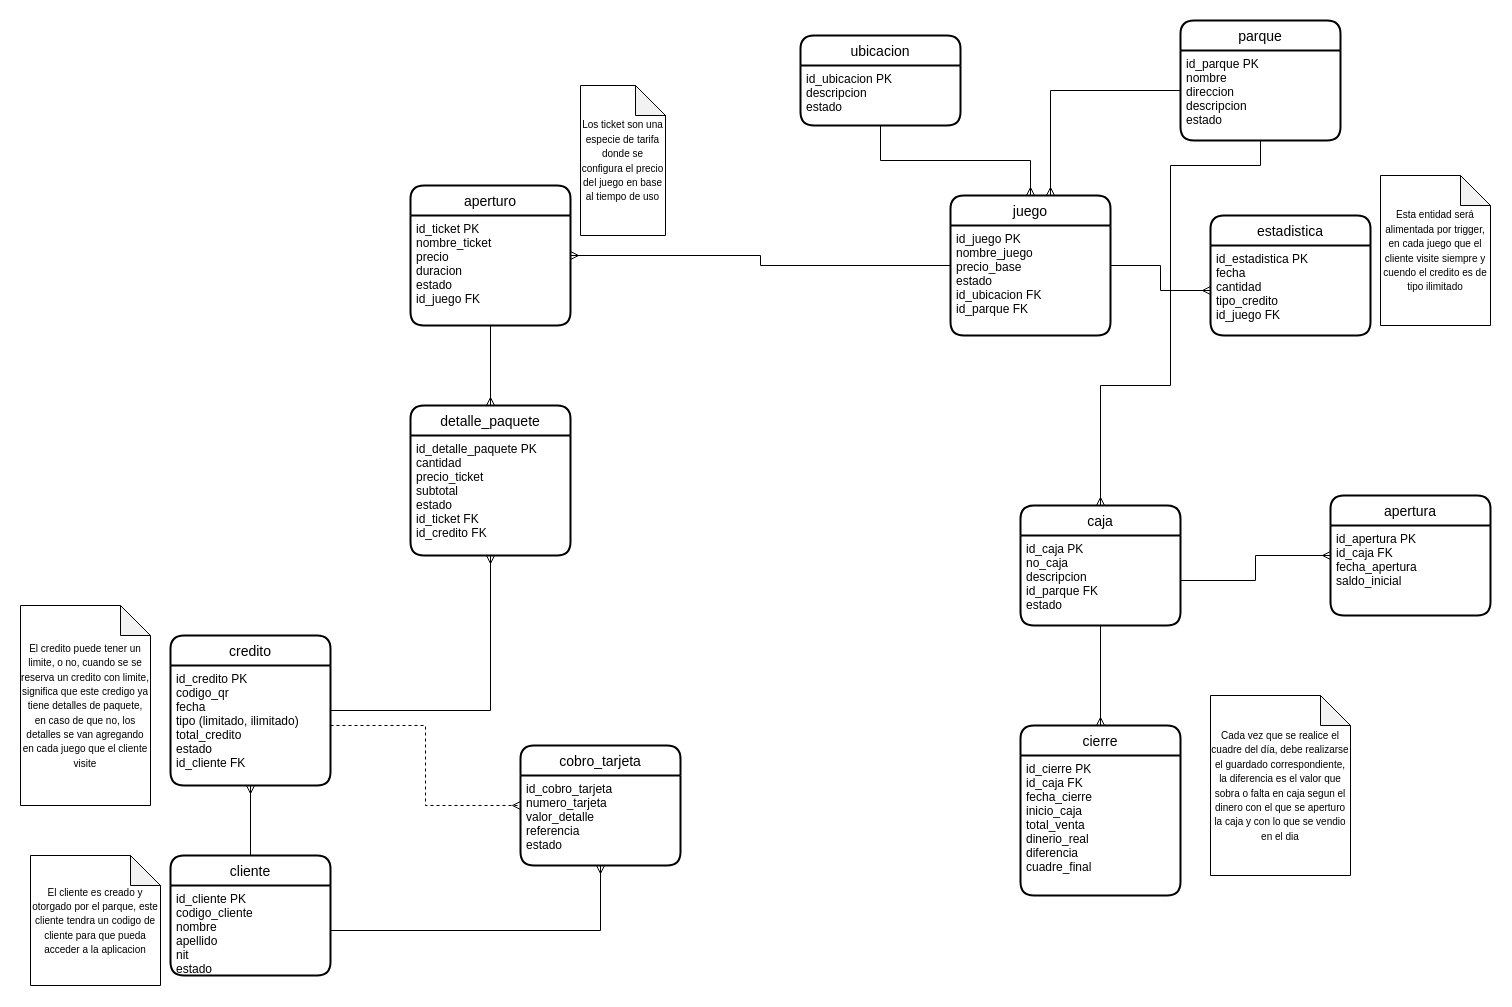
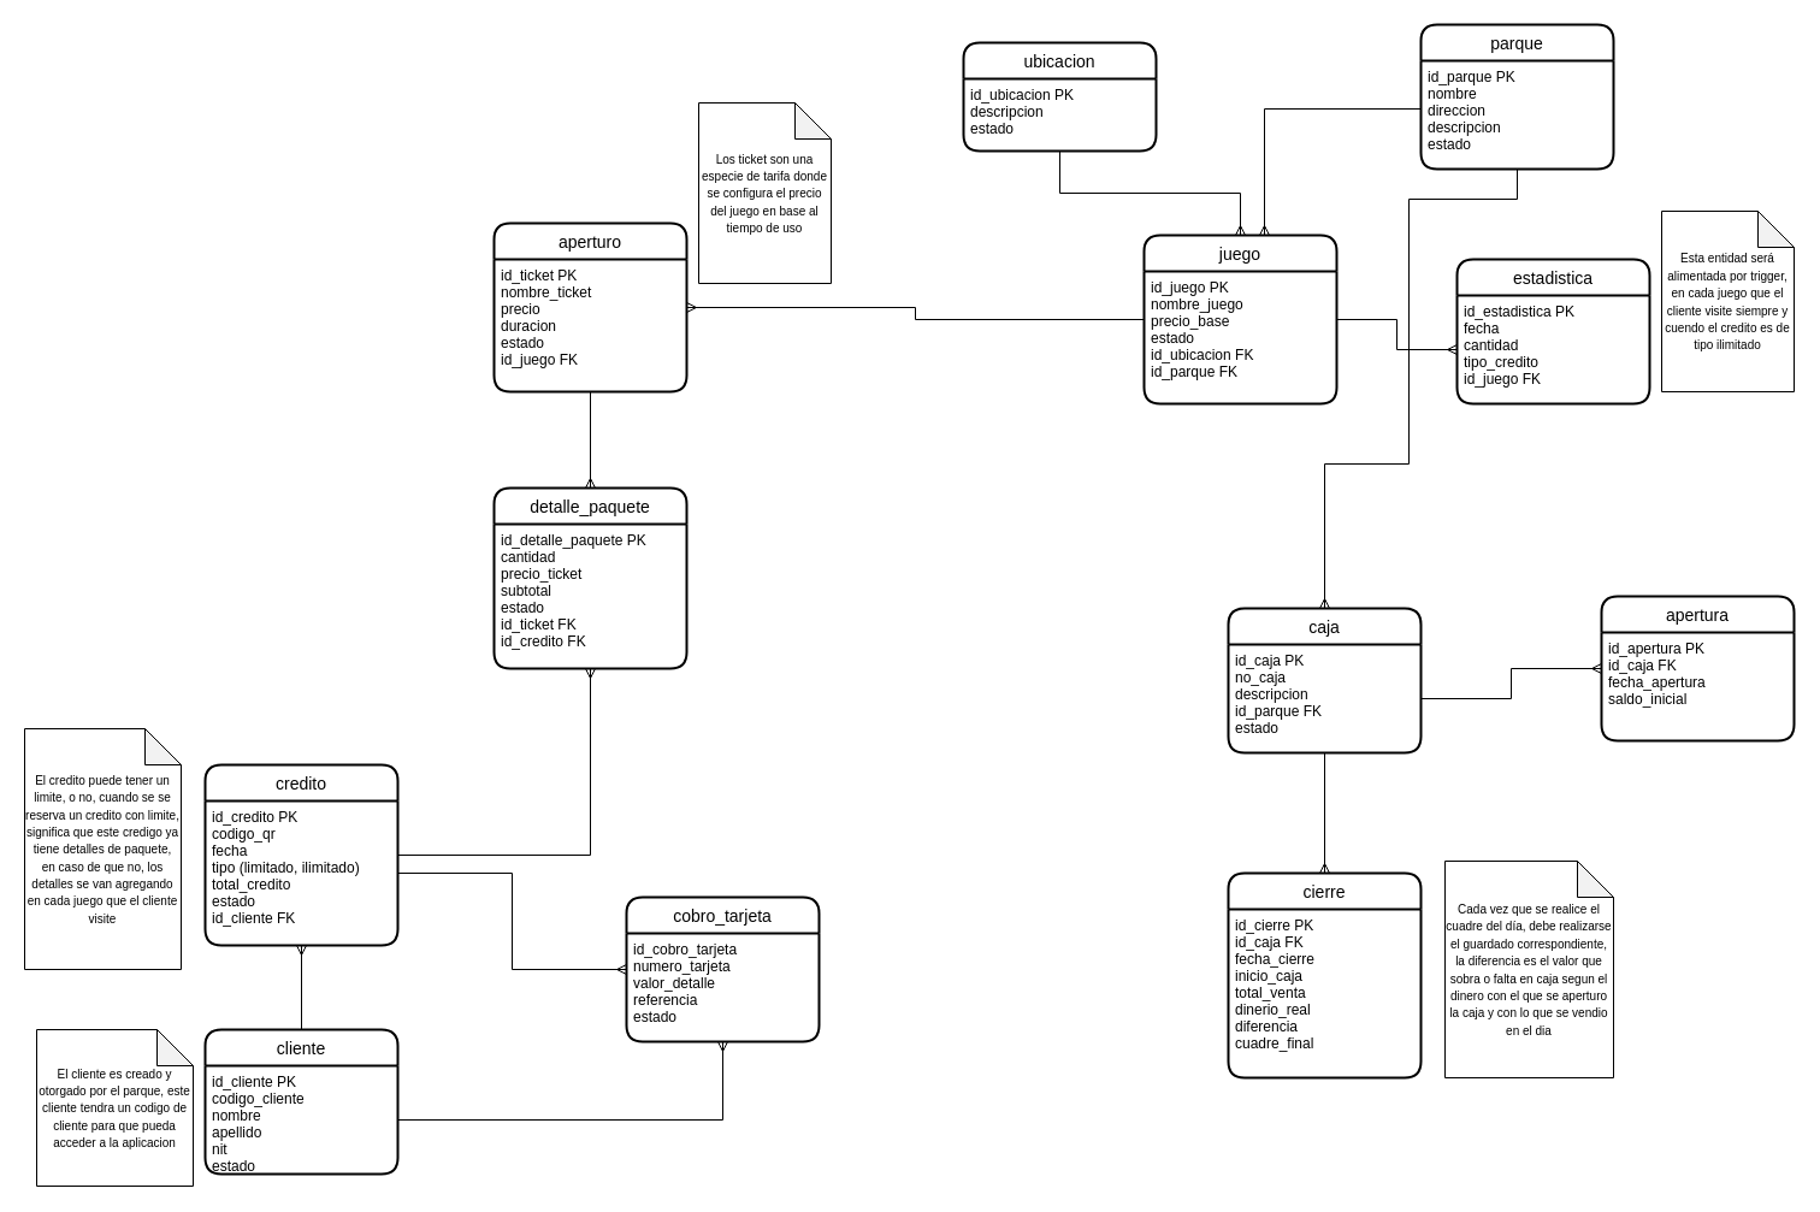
- <mxCell id="21" value="&lt;font style=&quot;font-size: 10px&quot;&gt;Los ticket son una especie de tarifa donde se configura el precio del juego en base al tiempo de uso&lt;/font&gt;" style="shape=note;whiteSpace=wrap;html=1;backgroundOutline=1;darkOpacity=0.05;" parent="1" vertex="1"><mxGeometry x="580" y="85" width="85" height="150" as="geometry" /></mxCell>
+ <mxCell id="21" value="&lt;font style=&quot;font-size: 10px&quot;&gt;Los ticket son una especie de tarifa donde se configura el precio del juego en base al tiempo de uso&lt;/font&gt;" style="shape=note;whiteSpace=wrap;html=1;backgroundOutline=1;darkOpacity=0.05;" parent="1" vertex="1"><mxGeometry x="580" y="85" width="110" height="150" as="geometry" /></mxCell>
- <mxCell id="15" style="edgeStyle=orthogonalEdgeStyle;rounded=0;orthogonalLoop=1;jettySize=auto;html=1;endArrow=ERmany;endFill=0;dashed=1;" parent="1" source="7" target="13" edge="1"><mxGeometry relative="1" as="geometry" /></mxCell>
+ <mxCell id="15" style="edgeStyle=orthogonalEdgeStyle;rounded=0;orthogonalLoop=1;jettySize=auto;html=1;endArrow=ERmany;endFill=0;" parent="1" source="7" target="13" edge="1"><mxGeometry relative="1" as="geometry" /></mxCell>
- <mxCell id="41" value="&lt;span style=&quot;font-size: 10px&quot;&gt;Cada vez que se realice el cuadre del día, debe realizarse el guardado correspondiente, la diferencia es el valor que sobra o falta en caja segun el dinero con el que se aperturo la caja y con lo que se vendio en el dia&lt;/span&gt;" style="shape=note;whiteSpace=wrap;html=1;backgroundOutline=1;darkOpacity=0.05;" parent="1" vertex="1"><mxGeometry x="1210" y="695" width="140" height="180" as="geometry" /></mxCell>
+ <mxCell id="41" value="&lt;span style=&quot;font-size: 10px&quot;&gt;Cada vez que se realice el cuadre del día, debe realizarse el guardado correspondiente, la diferencia es el valor que sobra o falta en caja segun el dinero con el que se aperturo la caja y con lo que se vendio en el dia&lt;/span&gt;" style="shape=note;whiteSpace=wrap;html=1;backgroundOutline=1;darkOpacity=0.05;" parent="1" vertex="1"><mxGeometry x="1200" y="715" width="140" height="180" as="geometry" /></mxCell>
